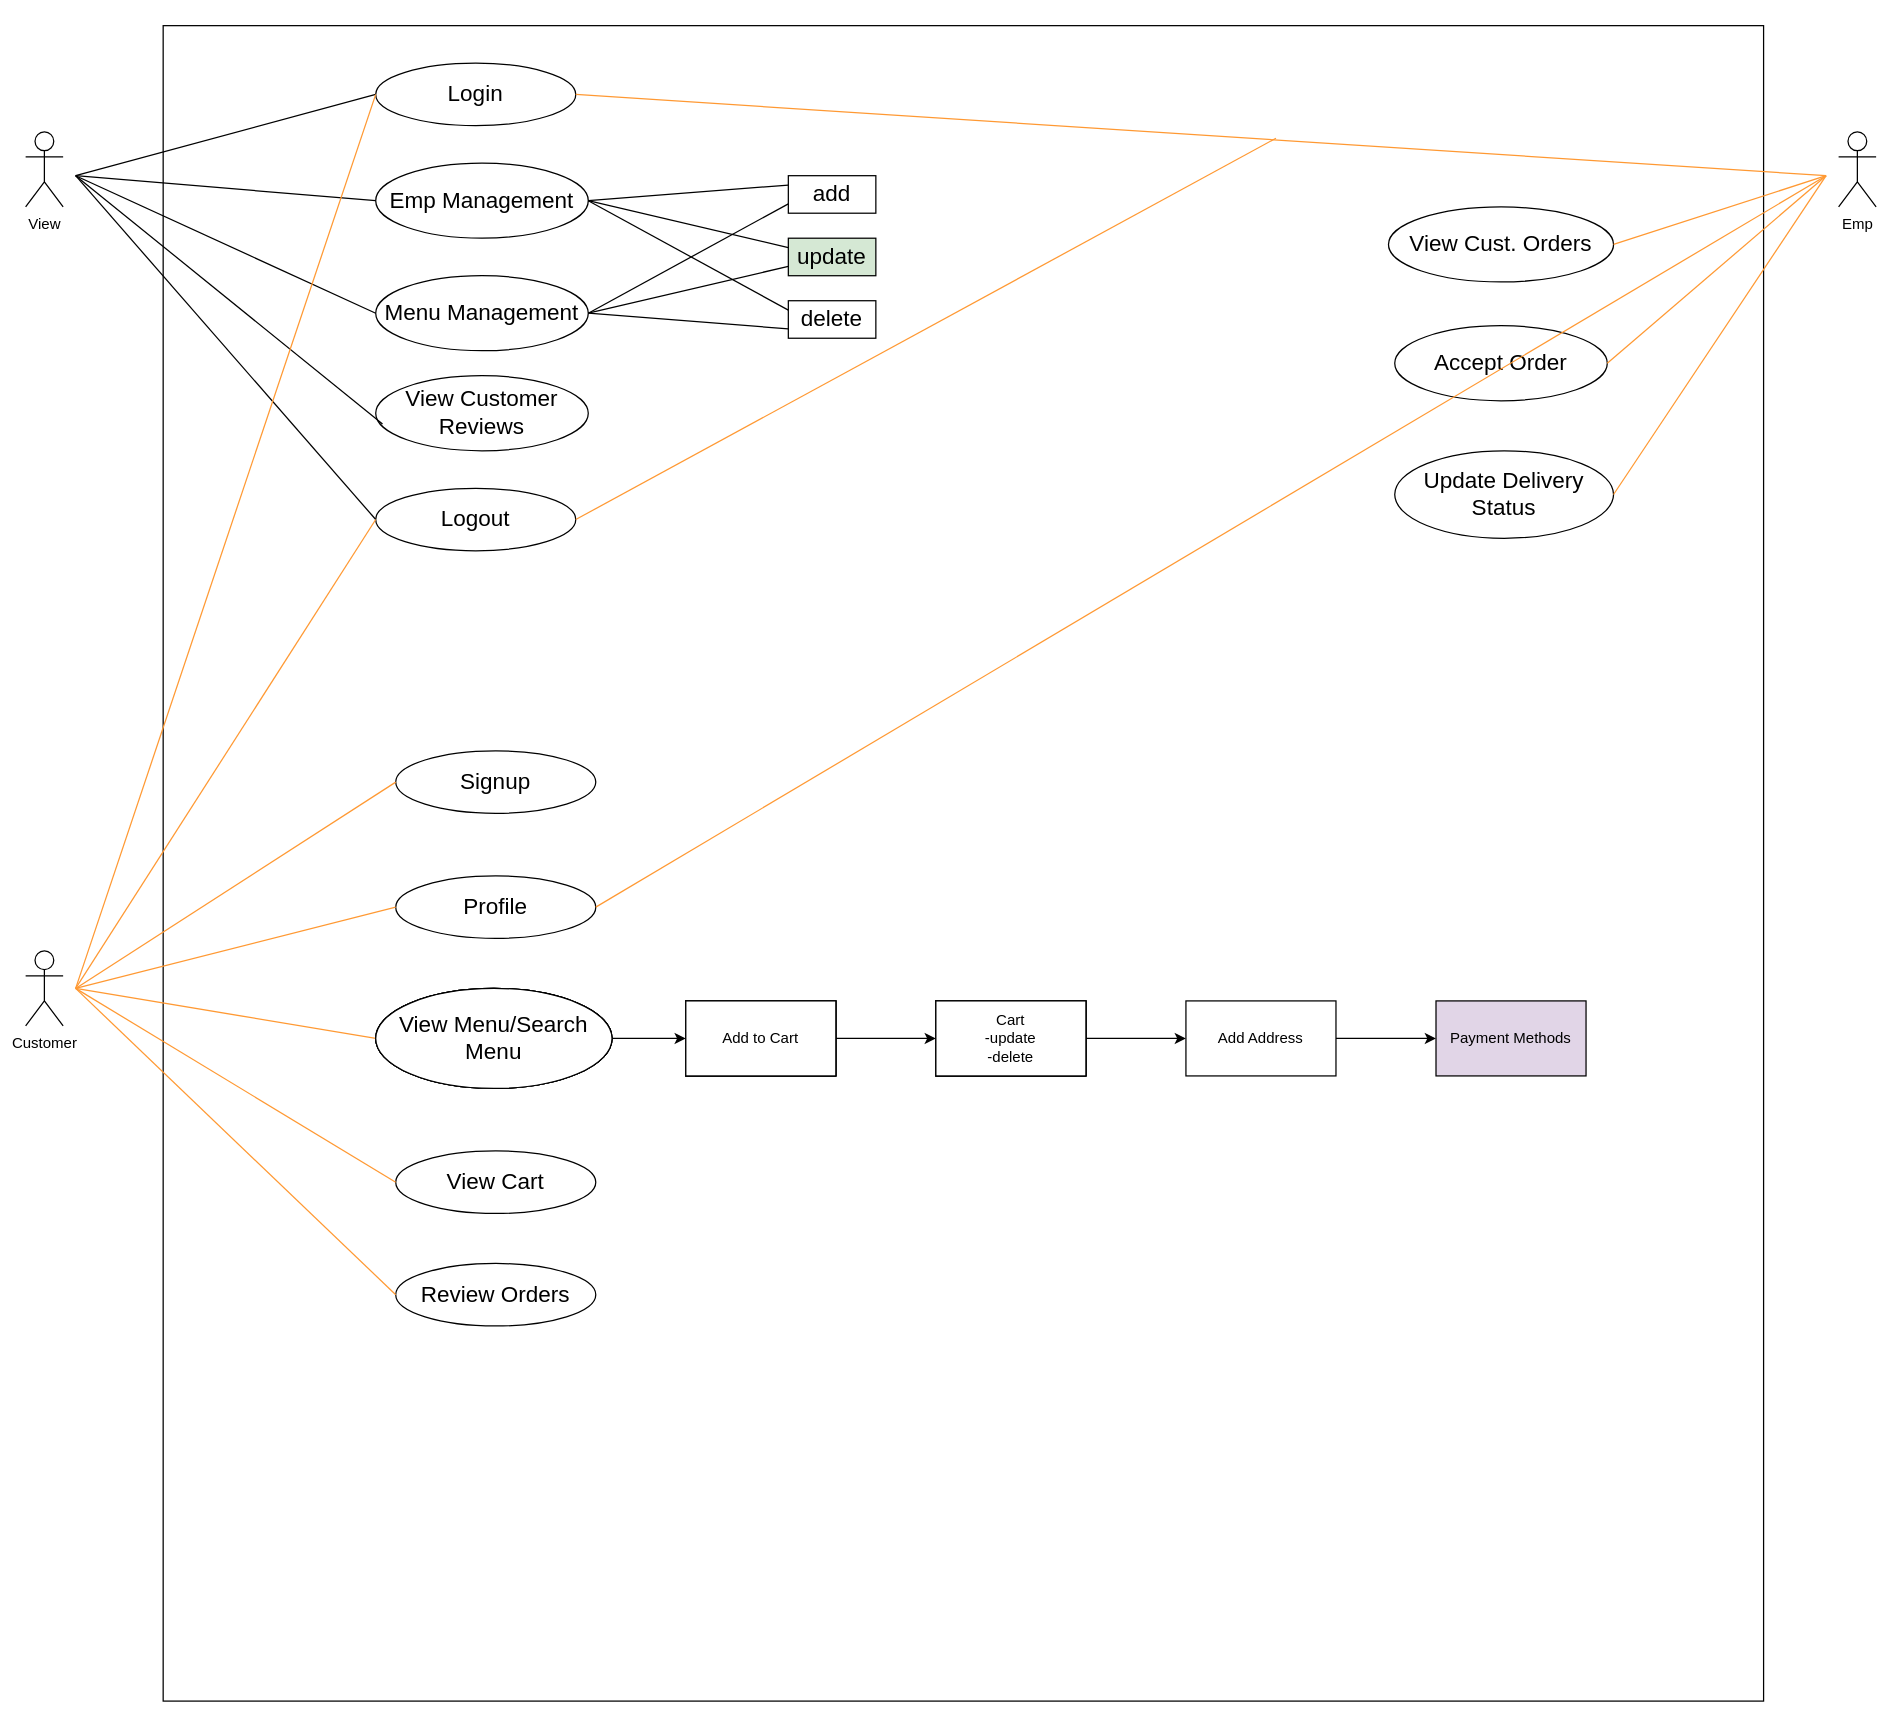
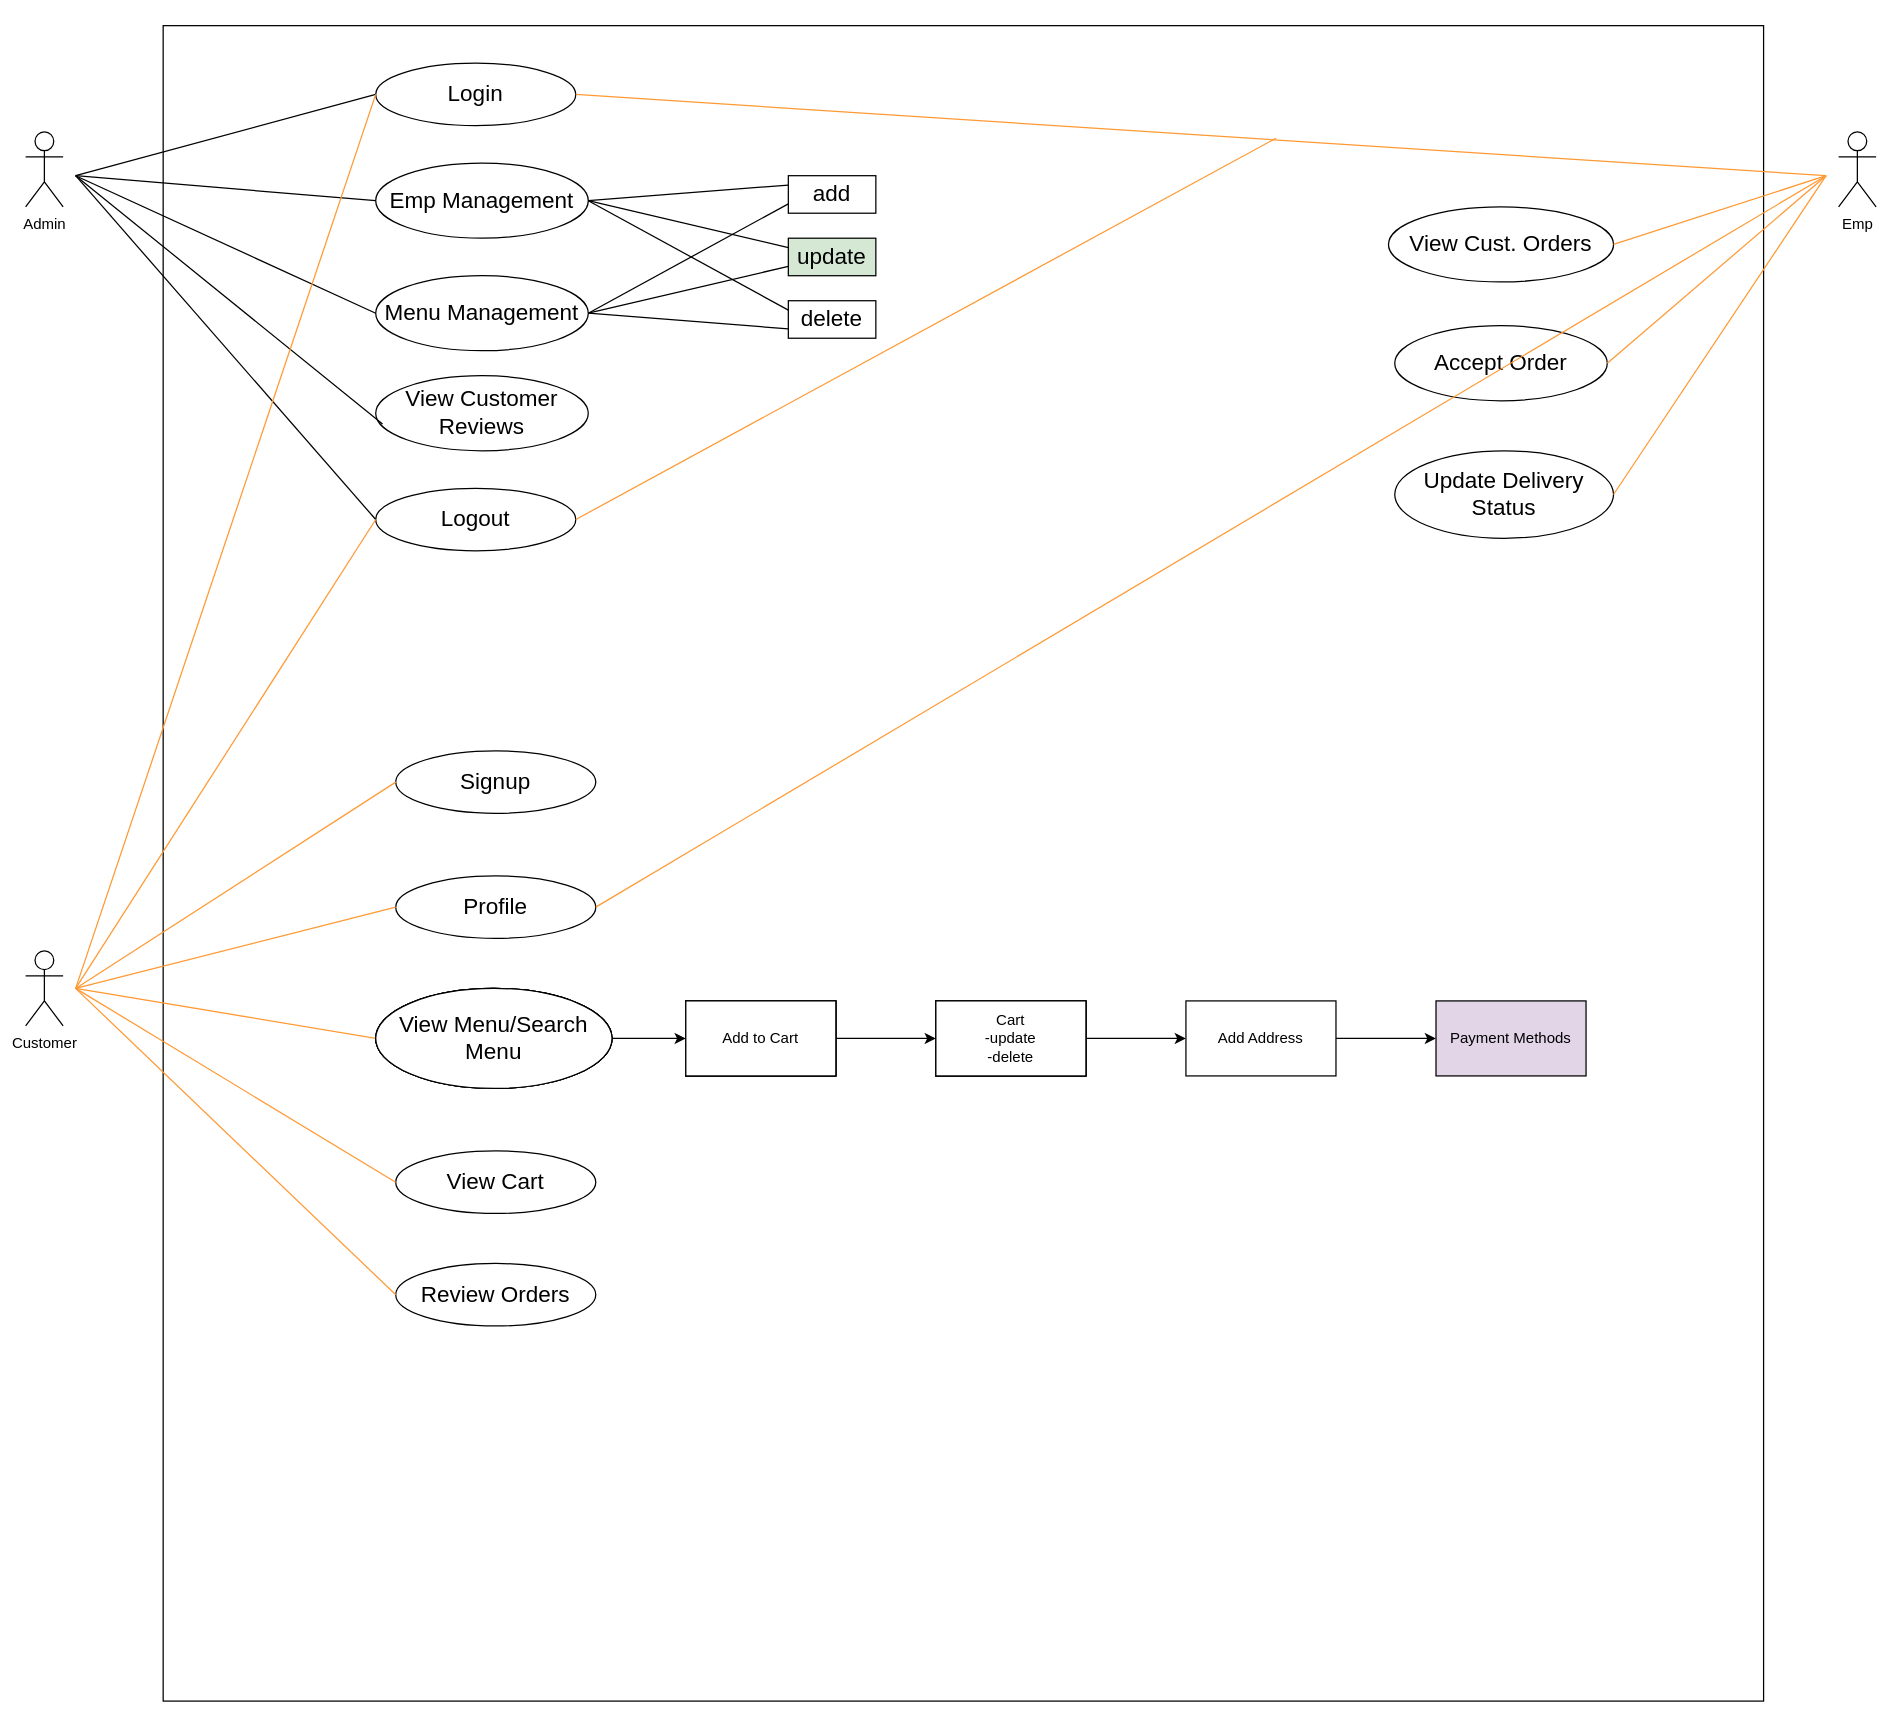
- <mxCell id="3" value="View" style="shape=umlActor;verticalLabelPosition=bottom;verticalAlign=top;html=1;outlineConnect=0;" vertex="1" parent="1"><mxGeometry x="20" y="105" width="30" height="60" as="geometry" /></mxCell>
+ <mxCell id="3" value="Admin" style="shape=umlActor;verticalLabelPosition=bottom;verticalAlign=top;html=1;outlineConnect=0;" vertex="1" parent="1"><mxGeometry x="20" y="105" width="30" height="60" as="geometry" /></mxCell>
